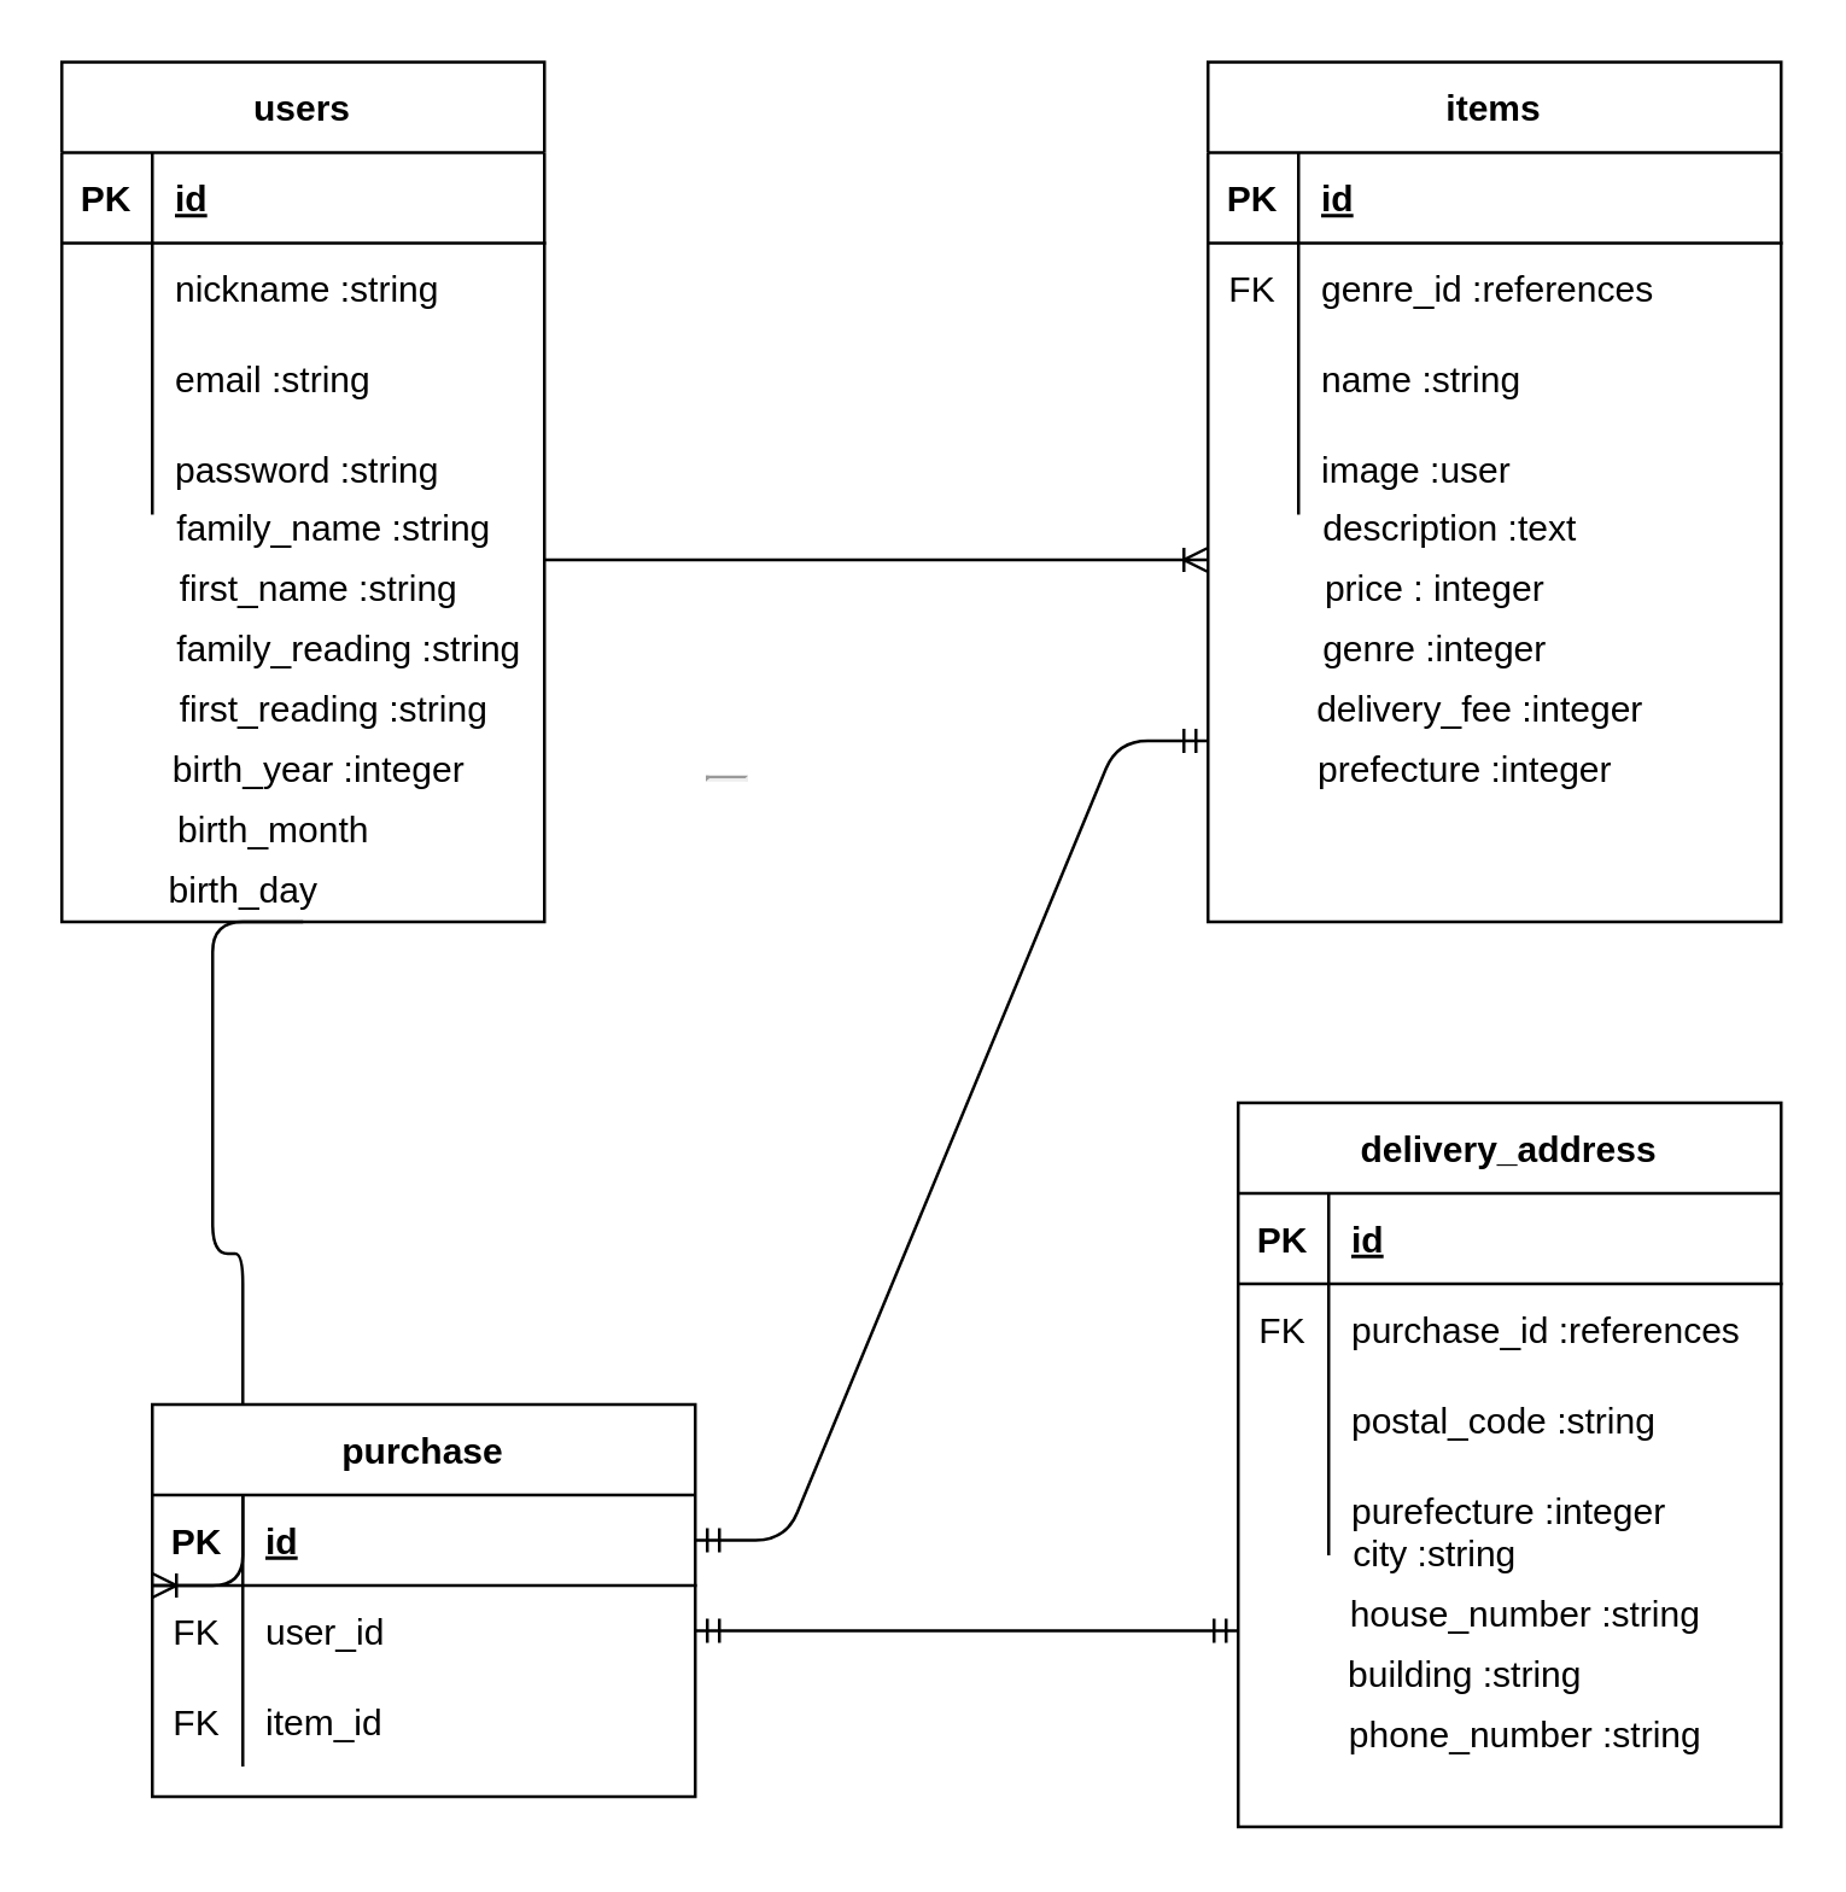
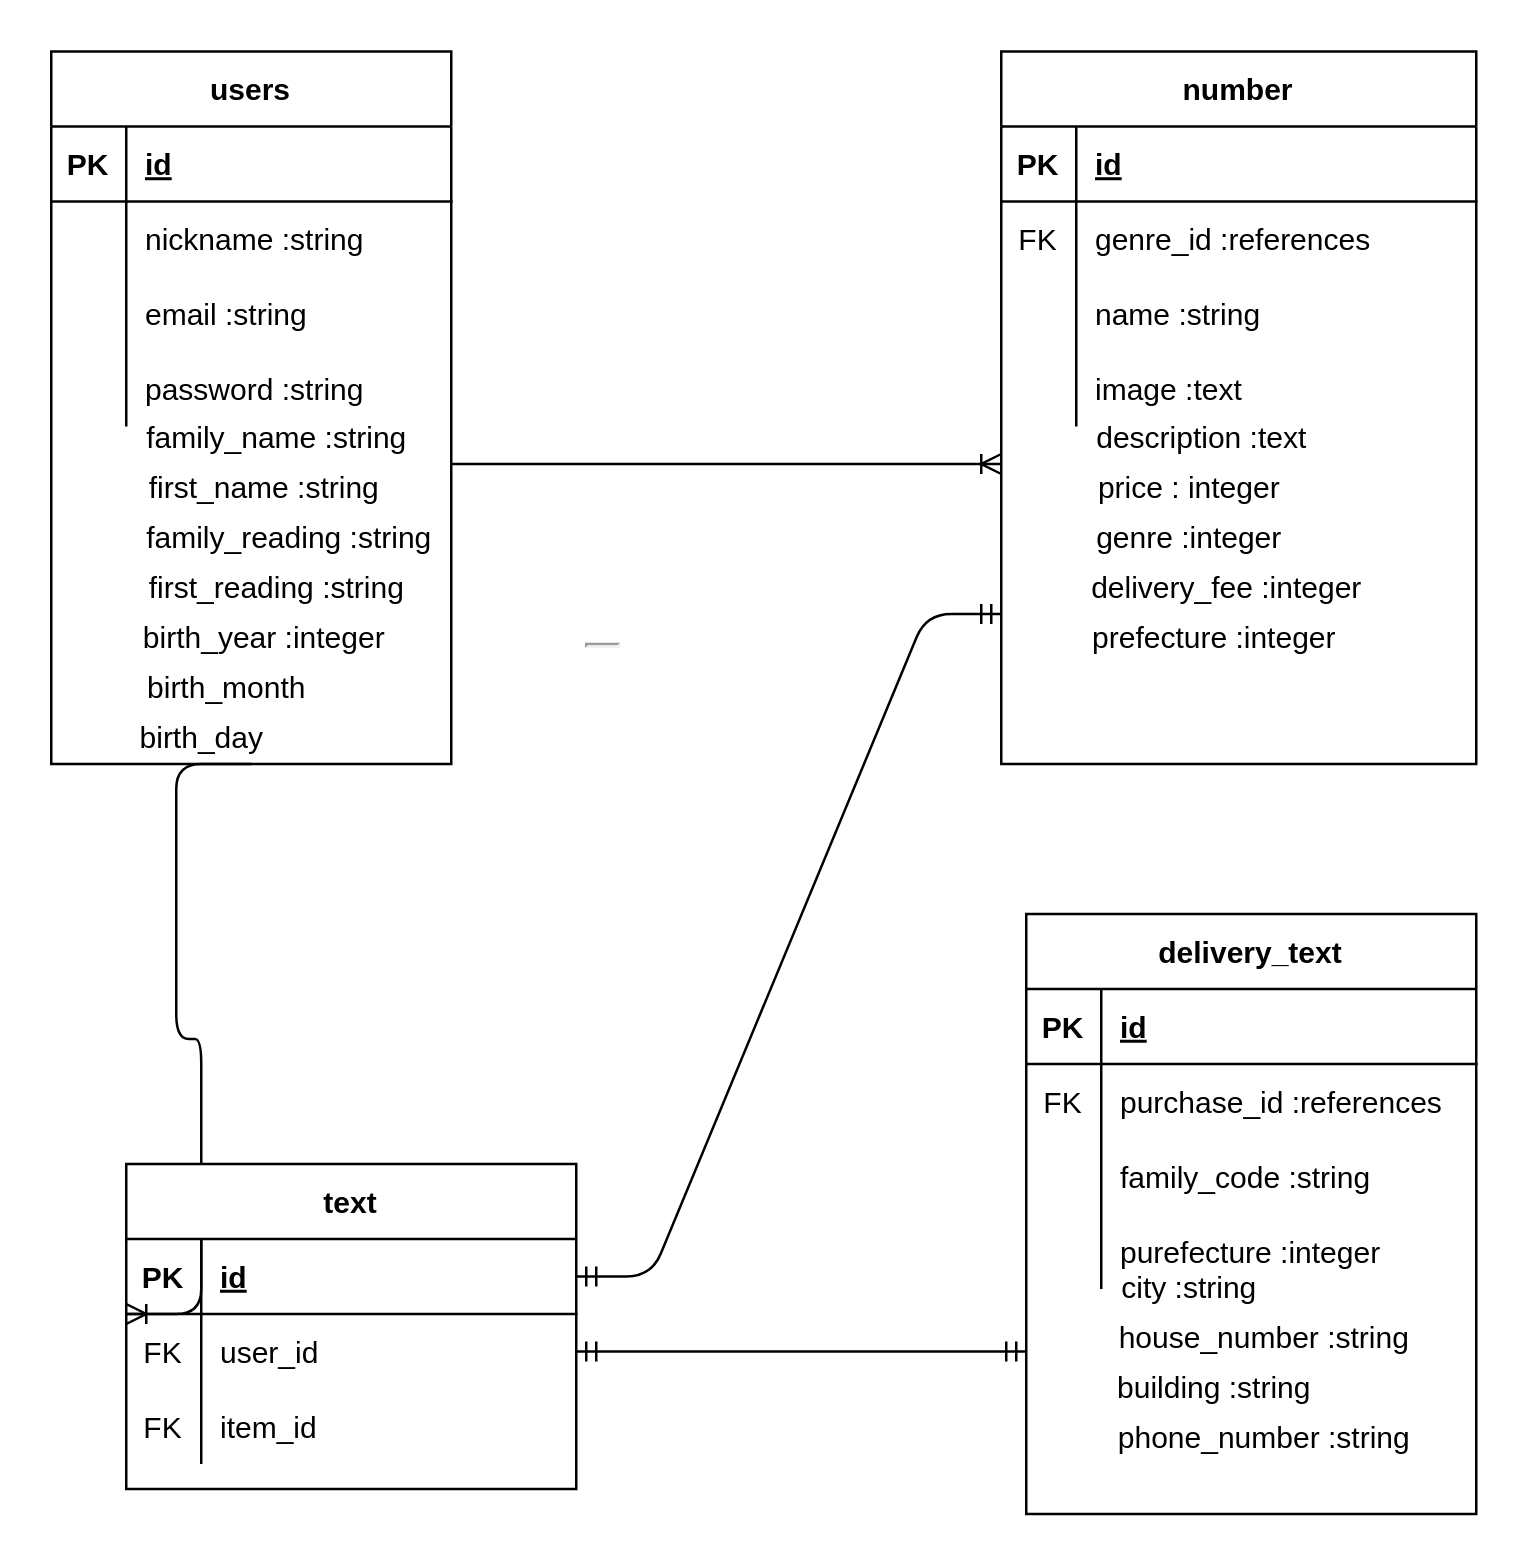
- <mxCell id="23" value="items" style="shape=table;startSize=30;container=1;collapsible=1;childLayout=tableLayout;fixedRows=1;rowLines=0;fontStyle=1;align=center;resizeLast=1;" vertex="1" parent="1"><mxGeometry x="400" y="20" width="190" height="285" as="geometry" /></mxCell>
+ <mxCell id="23" value="number" style="shape=table;startSize=30;container=1;collapsible=1;childLayout=tableLayout;fixedRows=1;rowLines=0;fontStyle=1;align=center;resizeLast=1;" vertex="1" parent="1"><mxGeometry x="400" y="20" width="190" height="285" as="geometry" /></mxCell>
- <mxCell id="35" value="image :user" style="shape=partialRectangle;connectable=0;fillColor=none;top=0;left=0;bottom=0;right=0;align=left;spacingLeft=6;overflow=hidden;" vertex="1" parent="33"><mxGeometry x="30" width="160" height="30" as="geometry" /></mxCell>
+ <mxCell id="35" value="image :text" style="shape=partialRectangle;connectable=0;fillColor=none;top=0;left=0;bottom=0;right=0;align=left;spacingLeft=6;overflow=hidden;" vertex="1" parent="33"><mxGeometry x="30" width="160" height="30" as="geometry" /></mxCell>
- <mxCell id="58" value="delivery_address" style="shape=table;startSize=30;container=1;collapsible=1;childLayout=tableLayout;fixedRows=1;rowLines=0;fontStyle=1;align=center;resizeLast=1;" vertex="1" parent="1"><mxGeometry x="410" y="365" width="180" height="240" as="geometry" /></mxCell>
+ <mxCell id="58" value="delivery_text" style="shape=table;startSize=30;container=1;collapsible=1;childLayout=tableLayout;fixedRows=1;rowLines=0;fontStyle=1;align=center;resizeLast=1;" vertex="1" parent="1"><mxGeometry x="410" y="365" width="180" height="240" as="geometry" /></mxCell>
- <mxCell id="67" value="postal_code :string" style="shape=partialRectangle;connectable=0;fillColor=none;top=0;left=0;bottom=0;right=0;align=left;spacingLeft=6;overflow=hidden;" vertex="1" parent="65"><mxGeometry x="30" width="150" height="30" as="geometry" /></mxCell>
+ <mxCell id="67" value="family_code :string" style="shape=partialRectangle;connectable=0;fillColor=none;top=0;left=0;bottom=0;right=0;align=left;spacingLeft=6;overflow=hidden;" vertex="1" parent="65"><mxGeometry x="30" width="150" height="30" as="geometry" /></mxCell>
- <mxCell id="47" value="purchase" style="shape=table;startSize=30;container=1;collapsible=1;childLayout=tableLayout;fixedRows=1;rowLines=0;fontStyle=1;align=center;resizeLast=1;" vertex="1" parent="1"><mxGeometry x="50" y="465" width="180" height="130" as="geometry" /></mxCell>
+ <mxCell id="47" value="text" style="shape=table;startSize=30;container=1;collapsible=1;childLayout=tableLayout;fixedRows=1;rowLines=0;fontStyle=1;align=center;resizeLast=1;" vertex="1" parent="1"><mxGeometry x="50" y="465" width="180" height="130" as="geometry" /></mxCell>
